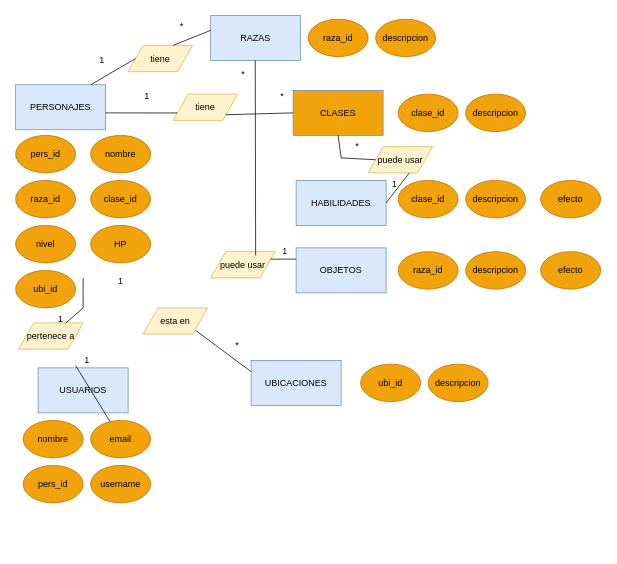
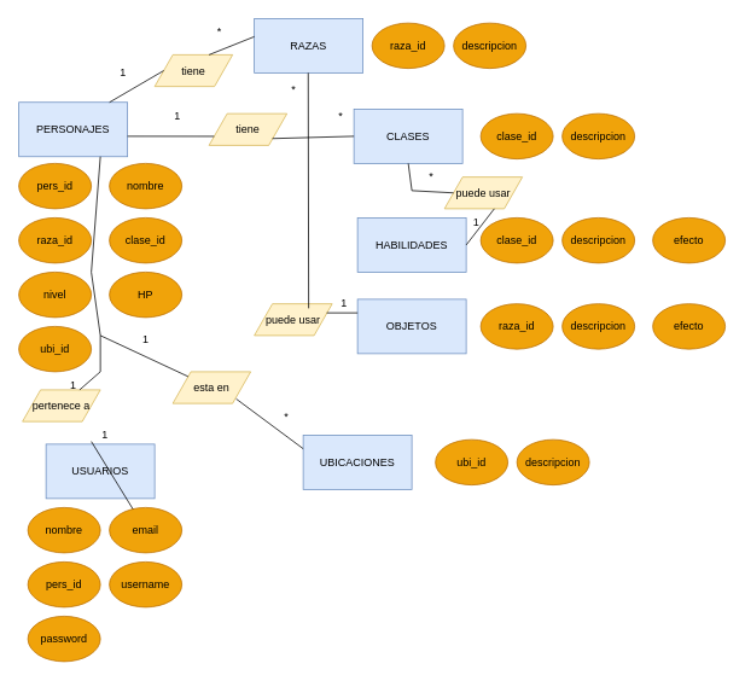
- <mxCell id="6" value="CLASES" style="rounded=0;whiteSpace=wrap;html=1;fillColor=#f0a30a;strokeColor=#6c8ebf;" vertex="1" parent="1"><mxGeometry x="390" y="120" width="120" height="60" as="geometry" /></mxCell>
+ <mxCell id="6" value="CLASES" style="rounded=0;whiteSpace=wrap;html=1;fillColor=#dae8fc;strokeColor=#6c8ebf;" vertex="1" parent="1"><mxGeometry x="390" y="120" width="120" height="60" as="geometry" /></mxCell>
+ <mxCell id="44" value="" style="endArrow=none;html=1;rounded=0;entryX=0.75;entryY=1;entryDx=0;entryDy=0;" edge="1" parent="1" source="37" target="3"><mxGeometry width="50" height="50" relative="1" as="geometry"><mxPoint x="140" y="420" as="sourcePoint" /><mxPoint x="170" y="385" as="targetPoint" /><Array as="points"><mxPoint x="110" y="370" /><mxPoint x="100" y="300" /></Array></mxGeometry></mxCell>
+ <mxCell id="23" value="&lt;div&gt;password&lt;/div&gt;" style="ellipse;whiteSpace=wrap;html=1;fillColor=#f0a30a;fontColor=#000000;strokeColor=#BD7000;" vertex="1" parent="1"><mxGeometry x="30" y="680" width="80" height="50" as="geometry" /></mxCell>
